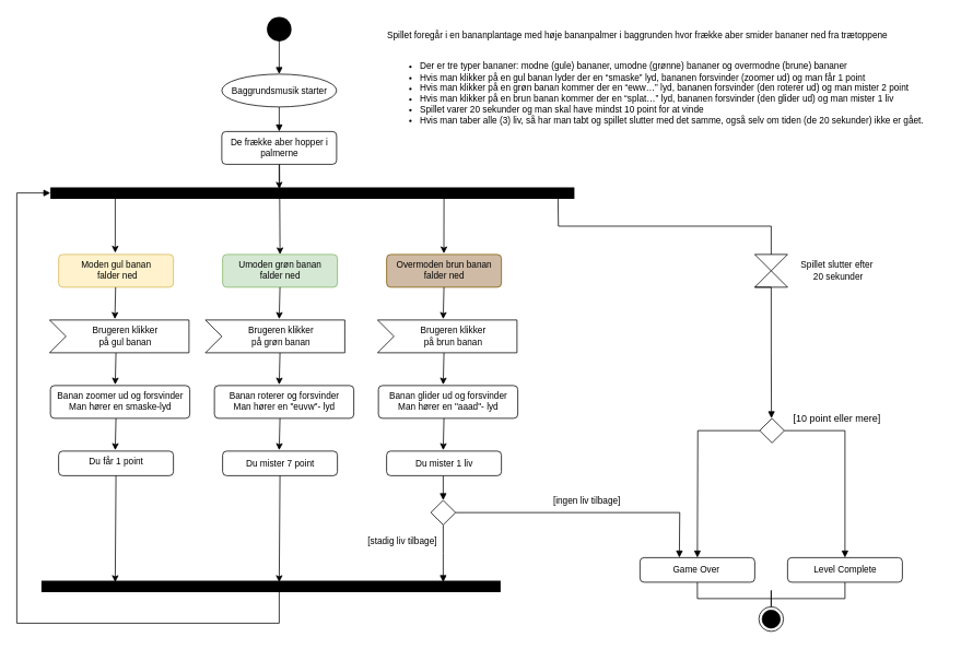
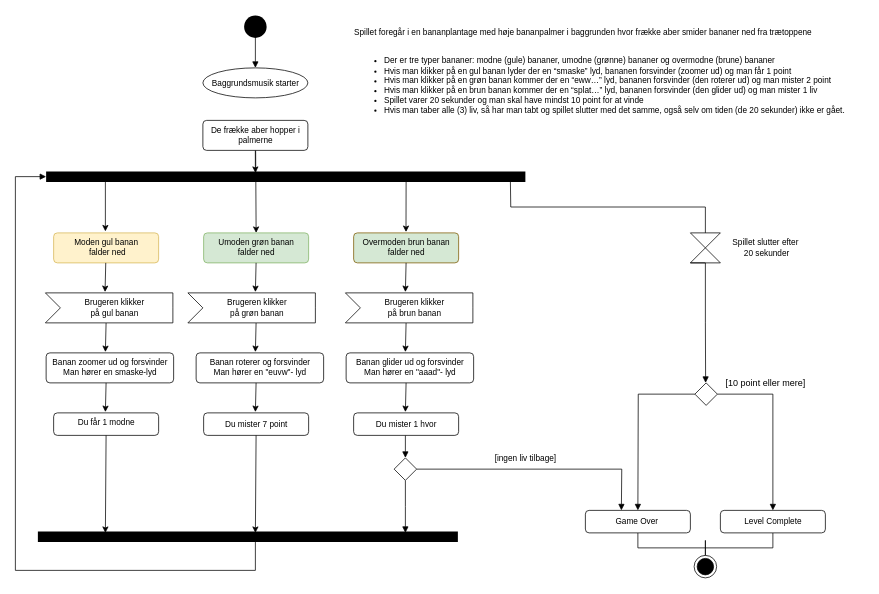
- <mxCell id="50" style="edgeStyle=orthogonalEdgeStyle;rounded=0;sketch=0;jumpSize=0;orthogonalLoop=1;jettySize=auto;html=1;exitX=0.5;exitY=1;exitDx=0;exitDy=0;entryX=0.5;entryY=0;entryDx=0;entryDy=0;shadow=0;fontSize=11;startArrow=none;startFill=0;endArrow=block;endFill=1;strokeColor=#000000;strokeWidth=1;" edge="1" parent="1" source="51" target="52"><mxGeometry relative="1" as="geometry" /></mxCell>
- <mxCell id="9" value="&lt;span style=&quot;text-align: left; font-size: 11px;&quot;&gt;Overmoden brun banan &lt;br style=&quot;font-size: 11px;&quot;&gt;falder ned&lt;/span&gt;" style="html=1;align=center;verticalAlign=top;rounded=1;absoluteArcSize=1;arcSize=10;dashed=0;shadow=0;glass=0;sketch=0;strokeColor=#7D5A00;strokeWidth=1;fontSize=11;fillColor=#CFBAA5;" vertex="1" parent="1"><mxGeometry x="471" y="310" width="140" height="40" as="geometry" /></mxCell>
+ <mxCell id="9" value="&lt;span style=&quot;text-align: left; font-size: 11px;&quot;&gt;Overmoden brun banan &lt;br style=&quot;font-size: 11px;&quot;&gt;falder ned&lt;/span&gt;" style="html=1;align=center;verticalAlign=top;rounded=1;absoluteArcSize=1;arcSize=10;dashed=0;shadow=0;glass=0;sketch=0;strokeColor=#7D5A00;strokeWidth=1;fontSize=11;fillColor=#d5e8d4;" vertex="1" parent="1"><mxGeometry x="471" y="310" width="140" height="40" as="geometry" /></mxCell>
- <mxCell id="11" value="&lt;span style=&quot;text-align: left; font-size: 11px;&quot;&gt;Du får 1 point&lt;/span&gt;" style="html=1;align=center;verticalAlign=top;rounded=1;absoluteArcSize=1;arcSize=10;dashed=0;shadow=0;glass=0;sketch=0;strokeColor=#000000;strokeWidth=1;gradientColor=none;fontSize=11;" vertex="1" parent="1"><mxGeometry x="71" y="550" width="140" height="30" as="geometry" /></mxCell>
+ <mxCell id="11" value="&lt;span style=&quot;text-align: left; font-size: 11px;&quot;&gt;Du får 1 modne&lt;/span&gt;" style="html=1;align=center;verticalAlign=top;rounded=1;absoluteArcSize=1;arcSize=10;dashed=0;shadow=0;glass=0;sketch=0;strokeColor=#000000;strokeWidth=1;gradientColor=none;fontSize=11;" vertex="1" parent="1"><mxGeometry x="71" y="550" width="140" height="30" as="geometry" /></mxCell>
- <mxCell id="15" value="&lt;span style=&quot;text-align: left; font-size: 11px;&quot;&gt;Du mister 1 liv&lt;/span&gt;" style="html=1;align=center;verticalAlign=middle;rounded=1;absoluteArcSize=1;arcSize=10;dashed=0;shadow=0;glass=0;sketch=0;strokeColor=#000000;strokeWidth=1;gradientColor=none;fontSize=11;" vertex="1" parent="1"><mxGeometry x="471" y="550" width="140" height="30" as="geometry" /></mxCell>
+ <mxCell id="15" value="&lt;span style=&quot;text-align: left; font-size: 11px;&quot;&gt;Du mister 1 hvor&lt;/span&gt;" style="html=1;align=center;verticalAlign=middle;rounded=1;absoluteArcSize=1;arcSize=10;dashed=0;shadow=0;glass=0;sketch=0;strokeColor=#000000;strokeWidth=1;gradientColor=none;fontSize=11;" vertex="1" parent="1"><mxGeometry x="471" y="550" width="140" height="30" as="geometry" /></mxCell>
- <mxCell id="48" value="[ingen liv tilbage]" style="text;html=1;align=center;verticalAlign=middle;resizable=0;points=[];autosize=1;strokeColor=none;fontSize=11;" vertex="1" parent="1"><mxGeometry x="665" y="600" width="100" height="20" as="geometry" /></mxCell>
+ <mxCell id="48" value="[ingen liv tilbage]" style="text;html=1;align=center;verticalAlign=middle;resizable=0;points=[];autosize=1;strokeColor=none;fontSize=11;" vertex="1" parent="1"><mxGeometry x="650" y="600" width="100" height="20" as="geometry" /></mxCell>
- <mxCell id="49" value="[stadig liv tilbage]" style="text;html=1;align=center;verticalAlign=middle;resizable=0;points=[];autosize=1;strokeColor=none;fontSize=11;" vertex="1" parent="1"><mxGeometry x="440" y="650" width="100" height="20" as="geometry" /></mxCell>
